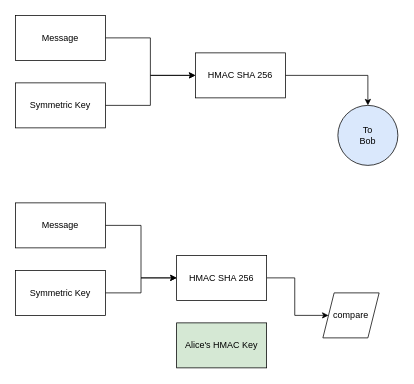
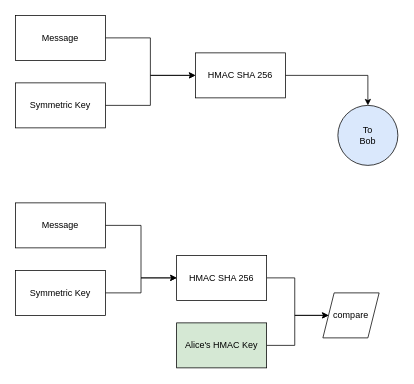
+ <mxCell id="15" style="edgeStyle=orthogonalEdgeStyle;rounded=0;orthogonalLoop=1;jettySize=auto;html=1;" parent="1" source="16" target="17" edge="1"><mxGeometry relative="1" as="geometry" /></mxCell>
